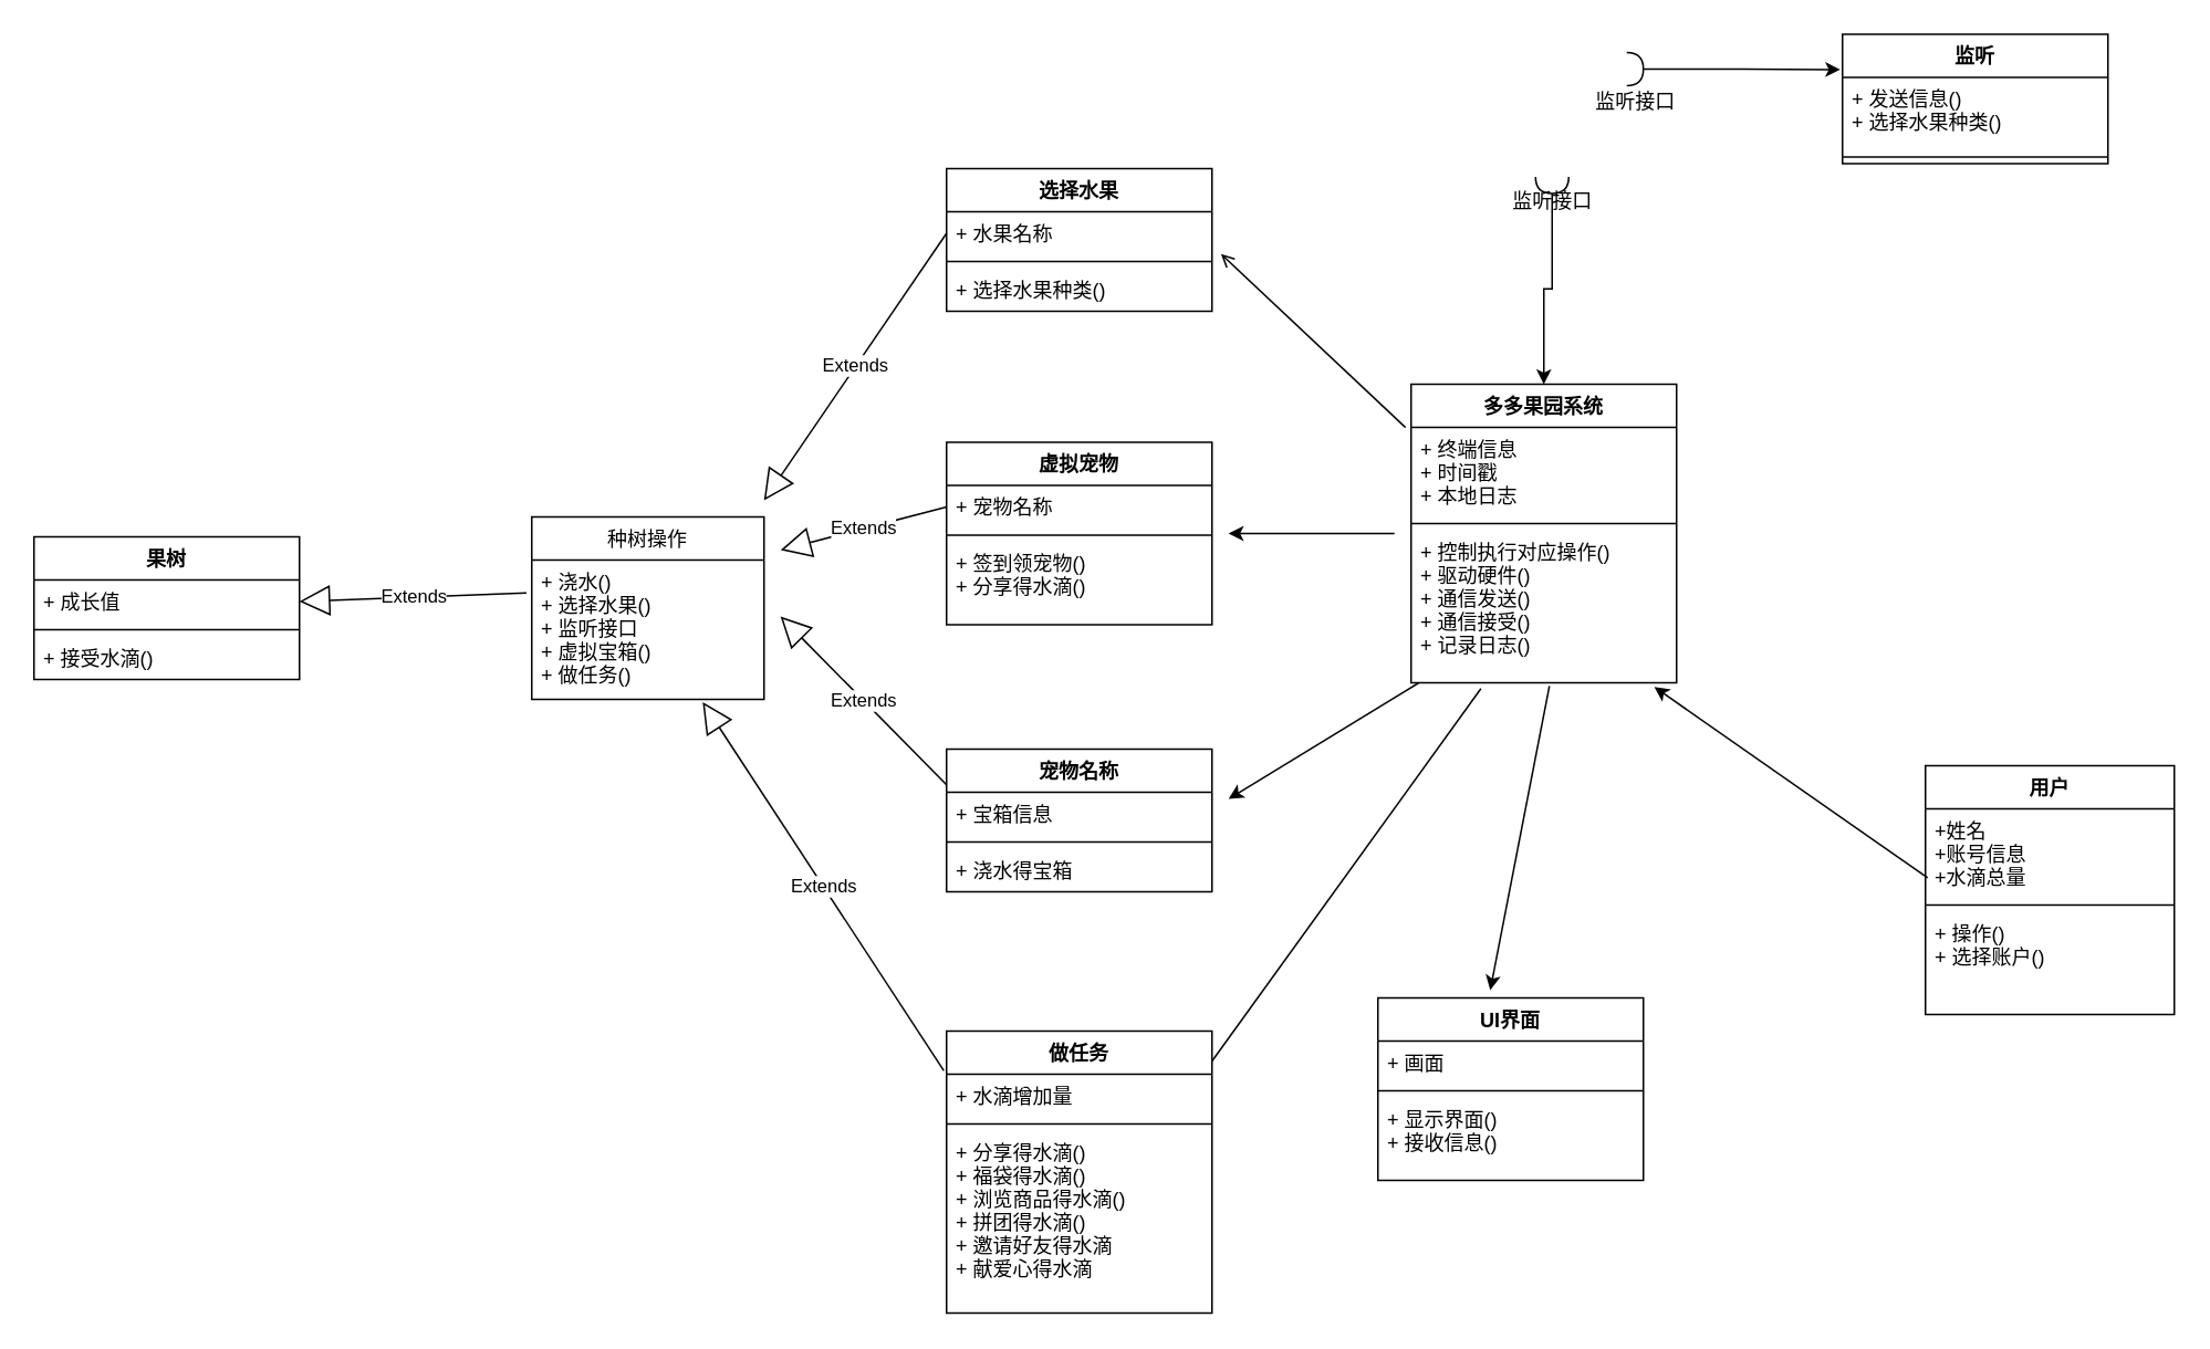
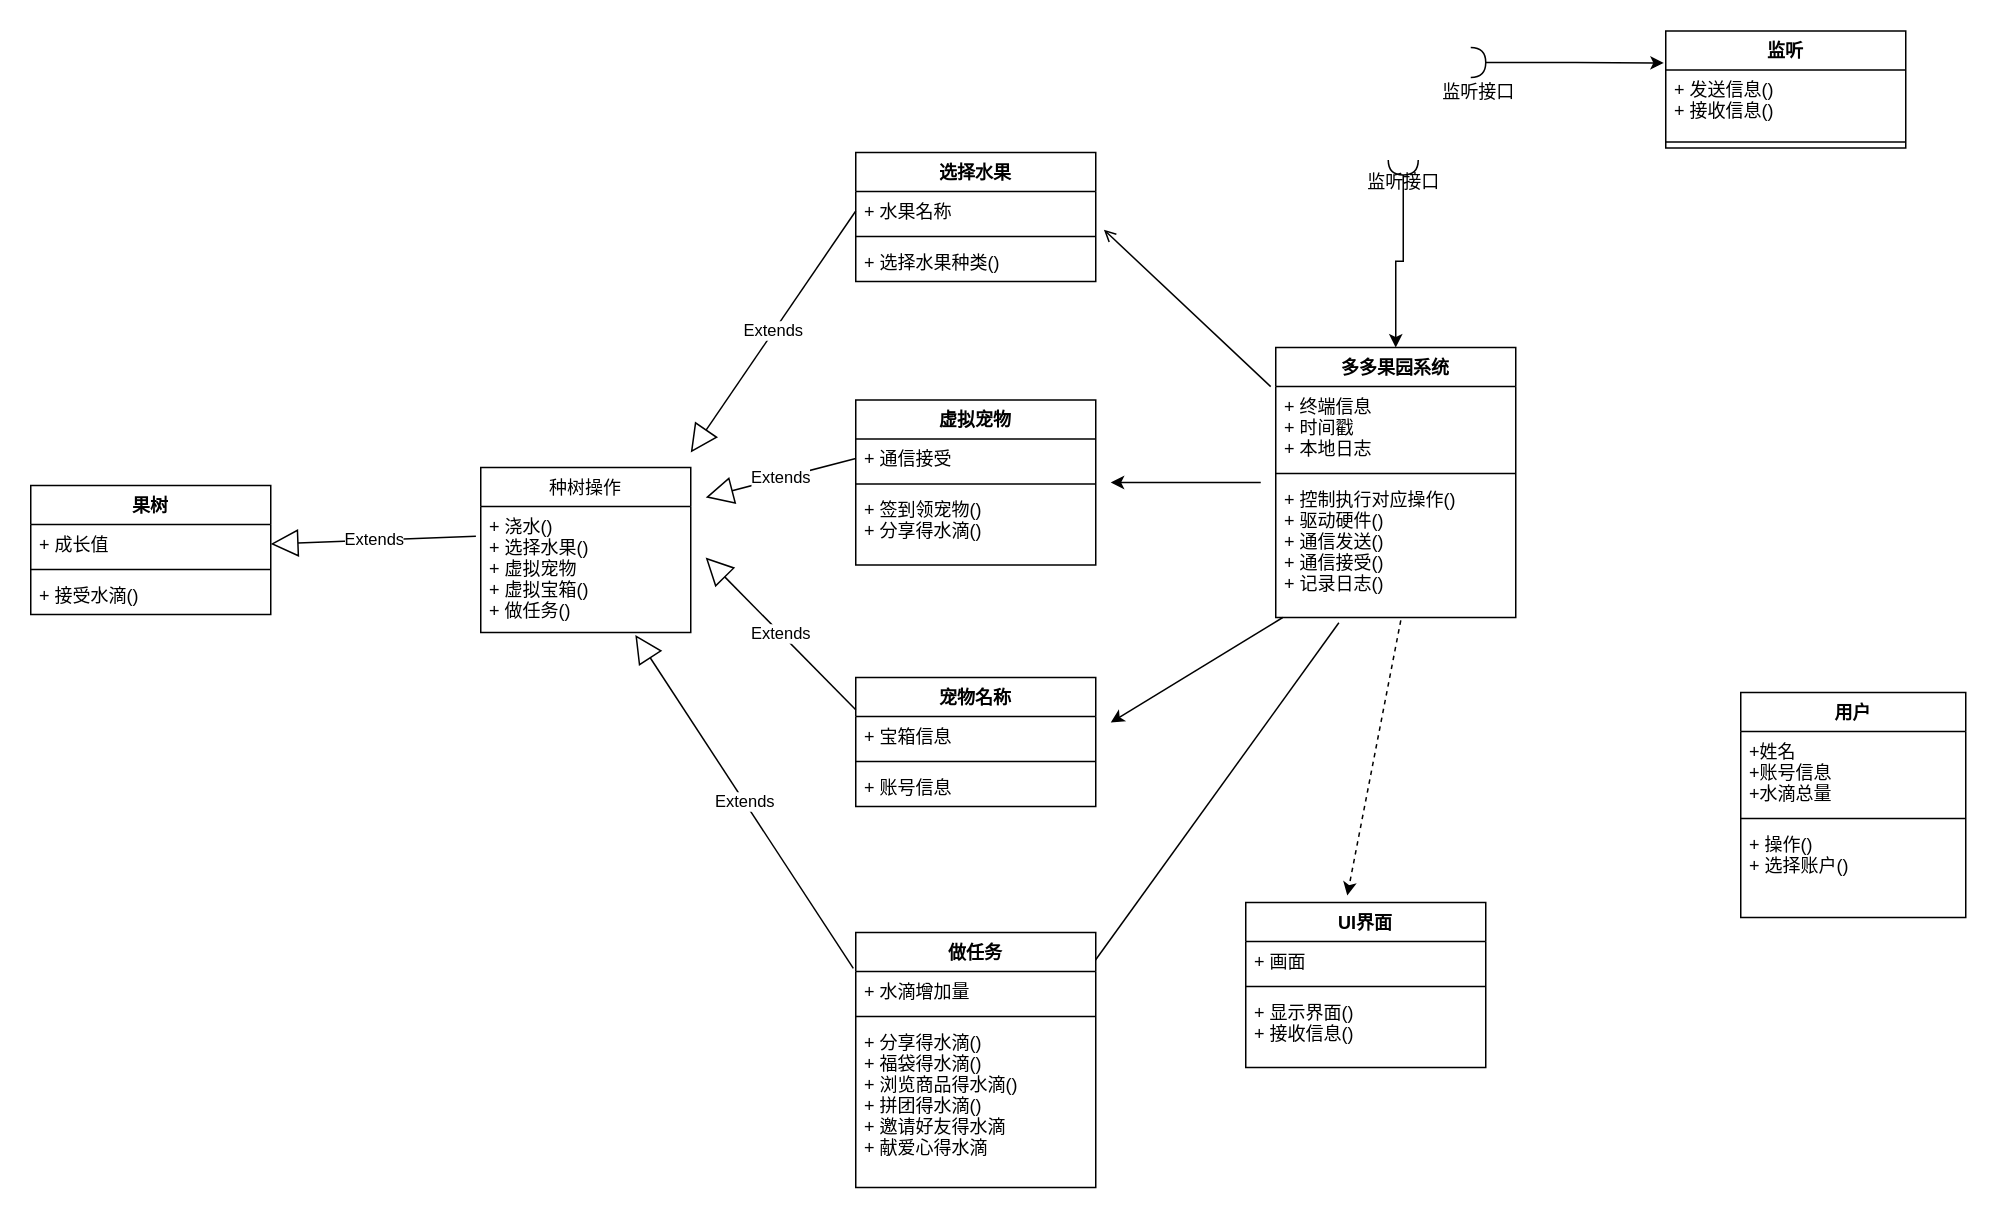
- <mxCell id="50" value="+ 发送信息()&#10;+ 选择水果种类()" style="text;strokeColor=none;fillColor=none;align=left;verticalAlign=top;spacingLeft=4;spacingRight=4;overflow=hidden;rotatable=0;points=[[0,0.5],[1,0.5]];portConstraint=eastwest;" vertex="1" parent="49"><mxGeometry y="26" width="160" height="44" as="geometry" /></mxCell>
+ <mxCell id="50" value="+ 发送信息()&#10;+ 接收信息()" style="text;strokeColor=none;fillColor=none;align=left;verticalAlign=top;spacingLeft=4;spacingRight=4;overflow=hidden;rotatable=0;points=[[0,0.5],[1,0.5]];portConstraint=eastwest;" vertex="1" parent="49"><mxGeometry y="26" width="160" height="44" as="geometry" /></mxCell>
- <mxCell id="22" value="+ 宠物名称" style="text;strokeColor=none;fillColor=none;align=left;verticalAlign=top;spacingLeft=4;spacingRight=4;overflow=hidden;rotatable=0;points=[[0,0.5],[1,0.5]];portConstraint=eastwest;" vertex="1" parent="21"><mxGeometry y="26" width="160" height="26" as="geometry" /></mxCell>
+ <mxCell id="22" value="+ 通信接受" style="text;strokeColor=none;fillColor=none;align=left;verticalAlign=top;spacingLeft=4;spacingRight=4;overflow=hidden;rotatable=0;points=[[0,0.5],[1,0.5]];portConstraint=eastwest;" vertex="1" parent="21"><mxGeometry y="26" width="160" height="26" as="geometry" /></mxCell>
- <mxCell id="16" value="+ 浇水()&#10;+ 选择水果()&#10;+ 监听接口&#10;+ 虚拟宝箱()&#10;+ 做任务()" style="text;strokeColor=none;fillColor=none;align=left;verticalAlign=top;spacingLeft=4;spacingRight=4;overflow=hidden;rotatable=0;points=[[0,0.5],[1,0.5]];portConstraint=eastwest;" vertex="1" parent="15"><mxGeometry y="26" width="140" height="84" as="geometry" /></mxCell>
+ <mxCell id="16" value="+ 浇水()&#10;+ 选择水果()&#10;+ 虚拟宠物&#10;+ 虚拟宝箱()&#10;+ 做任务()" style="text;strokeColor=none;fillColor=none;align=left;verticalAlign=top;spacingLeft=4;spacingRight=4;overflow=hidden;rotatable=0;points=[[0,0.5],[1,0.5]];portConstraint=eastwest;" vertex="1" parent="15"><mxGeometry y="26" width="140" height="84" as="geometry" /></mxCell>
- <mxCell id="14" value="" style="endArrow=classic;html=1;rounded=0;entryX=0.916;entryY=1.027;entryDx=0;entryDy=0;entryPerimeter=0;exitX=0.009;exitY=0.771;exitDx=0;exitDy=0;exitPerimeter=0;" edge="1" parent="1" source="3" target="13"><mxGeometry width="50" height="50" relative="1" as="geometry"><mxPoint x="1020" y="561" as="sourcePoint" /><mxPoint x="1070" y="511" as="targetPoint" /></mxGeometry></mxCell>
- <mxCell id="46" value="" style="endArrow=classic;html=1;rounded=0;entryX=0.423;entryY=-0.043;entryDx=0;entryDy=0;entryPerimeter=0;exitX=0.521;exitY=1.021;exitDx=0;exitDy=0;exitPerimeter=0;" edge="1" parent="1" source="13" target="42"><mxGeometry width="50" height="50" relative="1" as="geometry"><mxPoint x="900" y="491" as="sourcePoint" /><mxPoint x="950" y="441" as="targetPoint" /></mxGeometry></mxCell>
+ <mxCell id="46" value="" style="endArrow=classic;html=1;rounded=0;entryX=0.423;entryY=-0.043;entryDx=0;entryDy=0;entryPerimeter=0;exitX=0.521;exitY=1.021;exitDx=0;exitDy=0;exitPerimeter=0;dashed=1;" edge="1" parent="1" source="13" target="42"><mxGeometry width="50" height="50" relative="1" as="geometry"><mxPoint x="900" y="491" as="sourcePoint" /><mxPoint x="950" y="441" as="targetPoint" /></mxGeometry></mxCell>
- <mxCell id="28" value="+ 浇水得宝箱" style="text;strokeColor=none;fillColor=none;align=left;verticalAlign=top;spacingLeft=4;spacingRight=4;overflow=hidden;rotatable=0;points=[[0,0.5],[1,0.5]];portConstraint=eastwest;" vertex="1" parent="25"><mxGeometry y="60" width="160" height="26" as="geometry" /></mxCell>
+ <mxCell id="28" value="+ 账号信息" style="text;strokeColor=none;fillColor=none;align=left;verticalAlign=top;spacingLeft=4;spacingRight=4;overflow=hidden;rotatable=0;points=[[0,0.5],[1,0.5]];portConstraint=eastwest;" vertex="1" parent="25"><mxGeometry y="60" width="160" height="26" as="geometry" /></mxCell>
